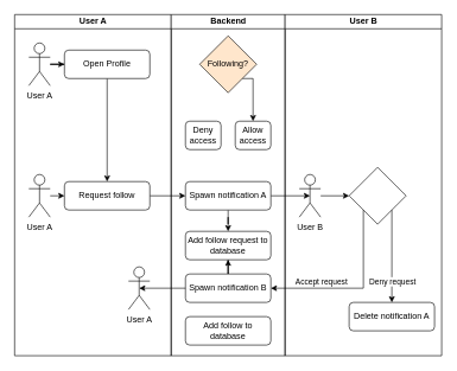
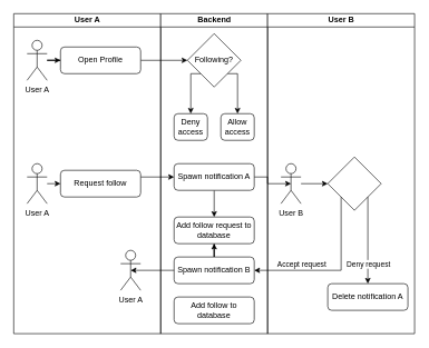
- <mxCell id="22" value="Following?" style="rhombus;whiteSpace=wrap;html=1;fillColor=#ffe6cc;" vertex="1" parent="15"><mxGeometry x="40" y="30" width="80" height="80" as="geometry" /></mxCell>
+ <mxCell id="22" value="Following?" style="rhombus;whiteSpace=wrap;html=1;" vertex="1" parent="15"><mxGeometry x="40" y="30" width="80" height="80" as="geometry" /></mxCell>
+ <mxCell id="21" style="edgeStyle=orthogonalEdgeStyle;rounded=0;orthogonalLoop=1;jettySize=auto;html=1;exitX=0;exitY=1;exitDx=0;exitDy=0;" edge="1" parent="15" source="22" target="24"><mxGeometry relative="1" as="geometry"><Array as="points"><mxPoint x="45" y="90" /></Array></mxGeometry></mxCell>
- <mxCell id="3" style="edgeStyle=orthogonalEdgeStyle;rounded=0;orthogonalLoop=1;jettySize=auto;html=1;" edge="1" parent="1" source="4" target="13"><mxGeometry relative="1" as="geometry"><mxPoint x="260" y="90" as="targetPoint" /></mxGeometry></mxCell>
+ <mxCell id="3" style="edgeStyle=orthogonalEdgeStyle;rounded=0;orthogonalLoop=1;jettySize=auto;html=1;" edge="1" parent="1" source="4" target="22"><mxGeometry relative="1" as="geometry"><mxPoint x="260" y="90" as="targetPoint" /></mxGeometry></mxCell>
- <mxCell id="8" value="Spawn notification A" style="rounded=1;whiteSpace=wrap;html=1;fontSize=12;glass=0;strokeWidth=1;shadow=0;" vertex="1" parent="1"><mxGeometry x="260" y="255" width="120" height="40" as="geometry" /></mxCell>
+ <mxCell id="8" value="Spawn notification A" style="rounded=1;whiteSpace=wrap;html=1;fontSize=12;glass=0;strokeWidth=1;shadow=0;" vertex="1" parent="1"><mxGeometry x="260" y="245" width="120" height="40" as="geometry" /></mxCell>
